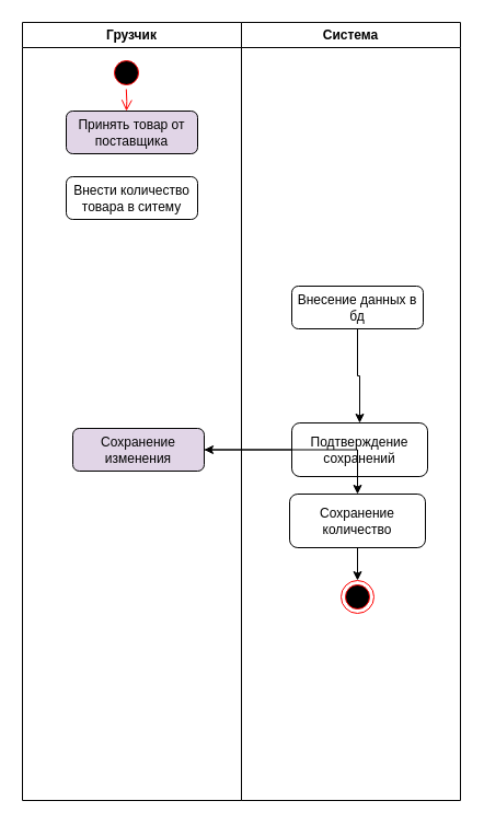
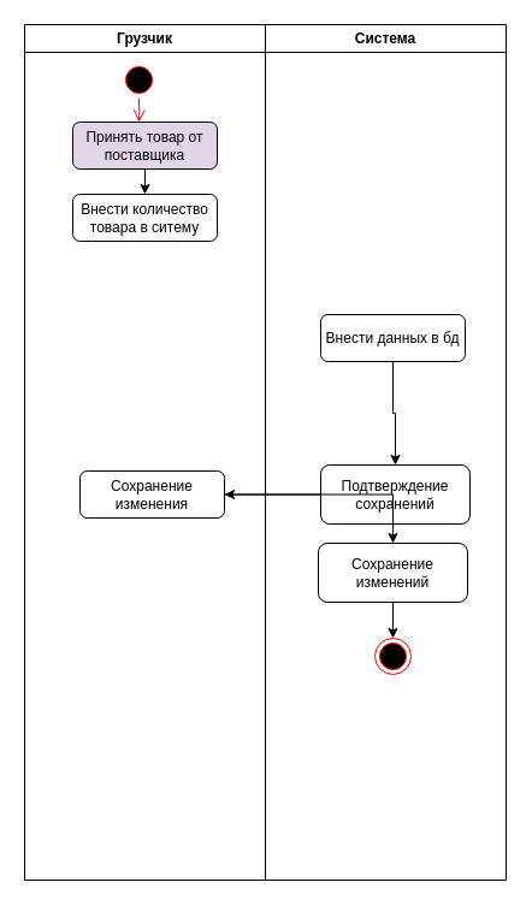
+ <mxCell id="5" style="edgeStyle=orthogonalEdgeStyle;rounded=0;orthogonalLoop=1;jettySize=auto;html=1;exitX=0.5;exitY=1;exitDx=0;exitDy=0;entryX=0.5;entryY=0;entryDx=0;entryDy=0;" edge="1" parent="2" source="6" target="7"><mxGeometry relative="1" as="geometry" /></mxCell>
- <mxCell id="11" value="Внесение данных в бд" style="rounded=1;whiteSpace=wrap;html=1;" vertex="1" parent="9"><mxGeometry x="46" y="241" width="120" height="39" as="geometry" /></mxCell>
+ <mxCell id="11" value="Внести данных в бд" style="rounded=1;whiteSpace=wrap;html=1;" vertex="1" parent="9"><mxGeometry x="46" y="241" width="120" height="39" as="geometry" /></mxCell>
- <mxCell id="8" value="Сохранение изменения" style="rounded=1;whiteSpace=wrap;html=1;fillColor=#e1d5e7;" vertex="1" parent="2"><mxGeometry x="46" y="371" width="120" height="39" as="geometry" /></mxCell>
+ <mxCell id="8" value="Сохранение изменения" style="rounded=1;whiteSpace=wrap;html=1;" vertex="1" parent="2"><mxGeometry x="46" y="371" width="120" height="39" as="geometry" /></mxCell>
- <mxCell id="13" value="Сохранение количество" style="rounded=1;whiteSpace=wrap;html=1;" vertex="1" parent="9"><mxGeometry x="44" y="431" width="124" height="49" as="geometry" /></mxCell>
+ <mxCell id="13" value="Сохранение изменений" style="rounded=1;whiteSpace=wrap;html=1;" vertex="1" parent="9"><mxGeometry x="44" y="431" width="124" height="49" as="geometry" /></mxCell>
